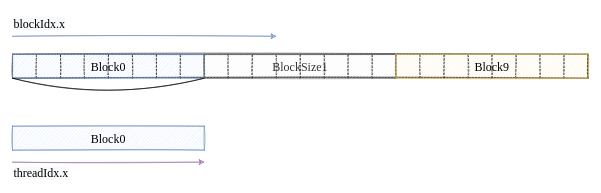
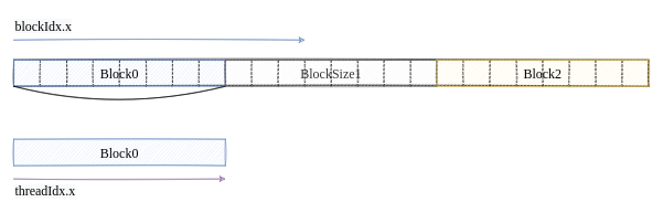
- <mxCell id="38" value="&lt;font style=&quot;font-size: 20px&quot; face=&quot;Comic Sans MS&quot;&gt;Block9&lt;/font&gt;" style="rounded=0;whiteSpace=wrap;html=1;sketch=1;fillColor=#fff2cc;strokeColor=#d6b656;" vertex="1" parent="1"><mxGeometry x="660" y="90" width="320" height="40" as="geometry" /></mxCell>
+ <mxCell id="38" value="&lt;font style=&quot;font-size: 20px&quot; face=&quot;Comic Sans MS&quot;&gt;Block2&lt;/font&gt;" style="rounded=0;whiteSpace=wrap;html=1;sketch=1;fillColor=#fff2cc;strokeColor=#d6b656;" vertex="1" parent="1"><mxGeometry x="660" y="90" width="320" height="40" as="geometry" /></mxCell>
